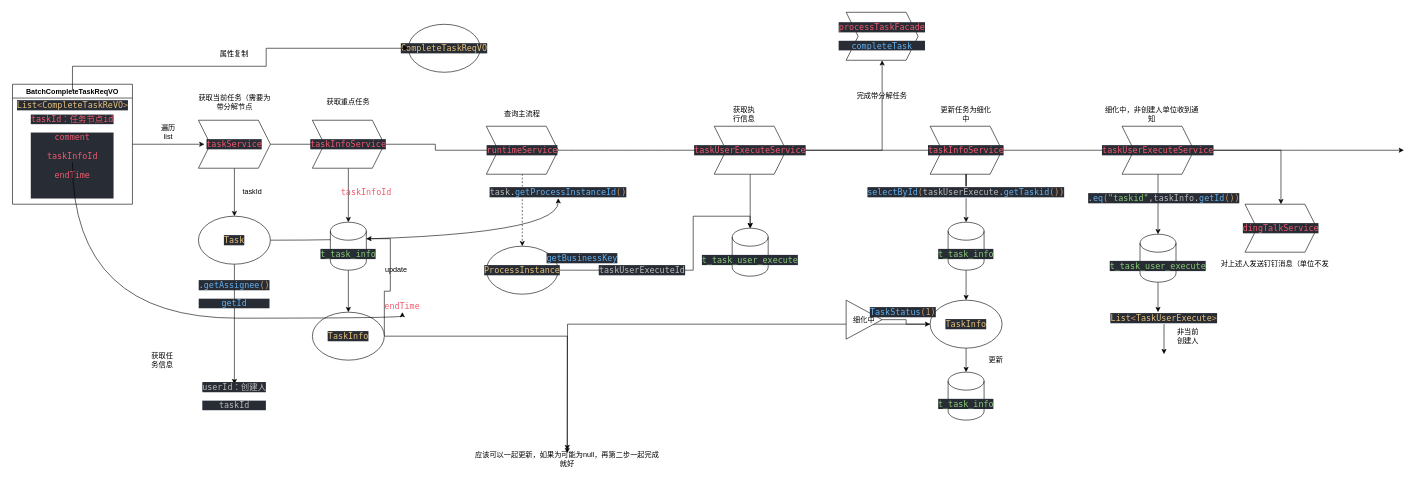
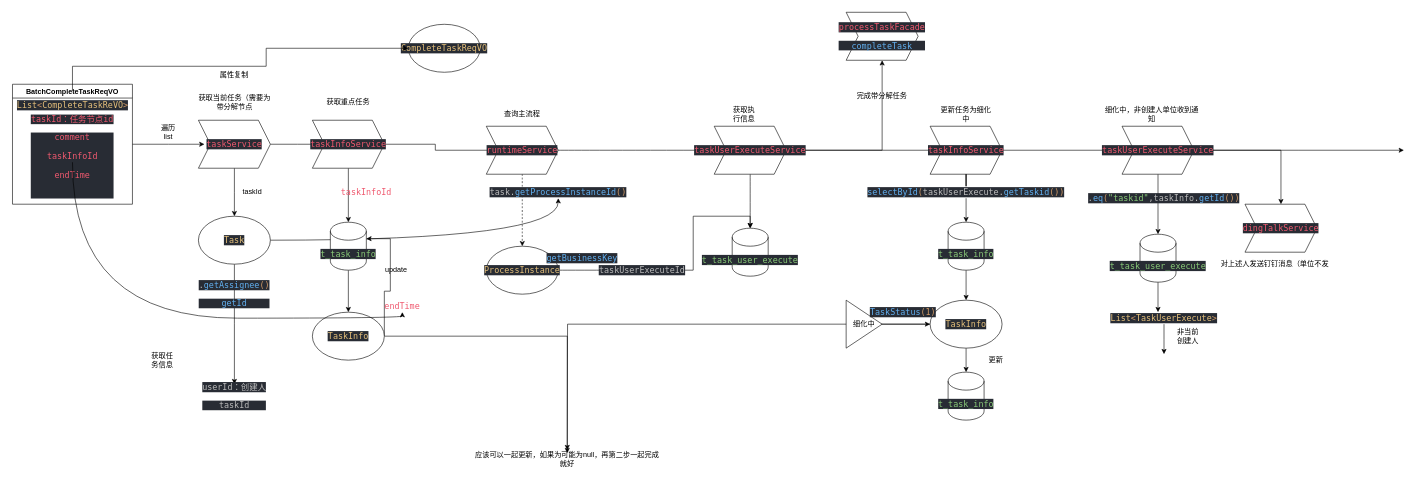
- <mxCell id="28" value="属性复制" style="text;html=1;strokeColor=none;fillColor=none;align=center;verticalAlign=middle;whiteSpace=wrap;rounded=0;" vertex="1" parent="1"><mxGeometry x="350" y="80" width="80" height="20" as="geometry" /></mxCell>
+ <mxCell id="28" value="属性复制" style="text;html=1;strokeColor=none;fillColor=none;align=center;verticalAlign=middle;whiteSpace=wrap;rounded=0;" vertex="1" parent="1"><mxGeometry x="350" y="115" width="80" height="20" as="geometry" /></mxCell>
- <mxCell id="60" value="细化中" style="triangle;whiteSpace=wrap;html=1;" vertex="1" parent="1"><mxGeometry x="1410" y="500" width="60" height="65" as="geometry" /></mxCell>
+ <mxCell id="60" value="细化中" style="triangle;whiteSpace=wrap;html=1;" vertex="1" parent="1"><mxGeometry x="1410" y="500" width="60" height="80" as="geometry" /></mxCell>
